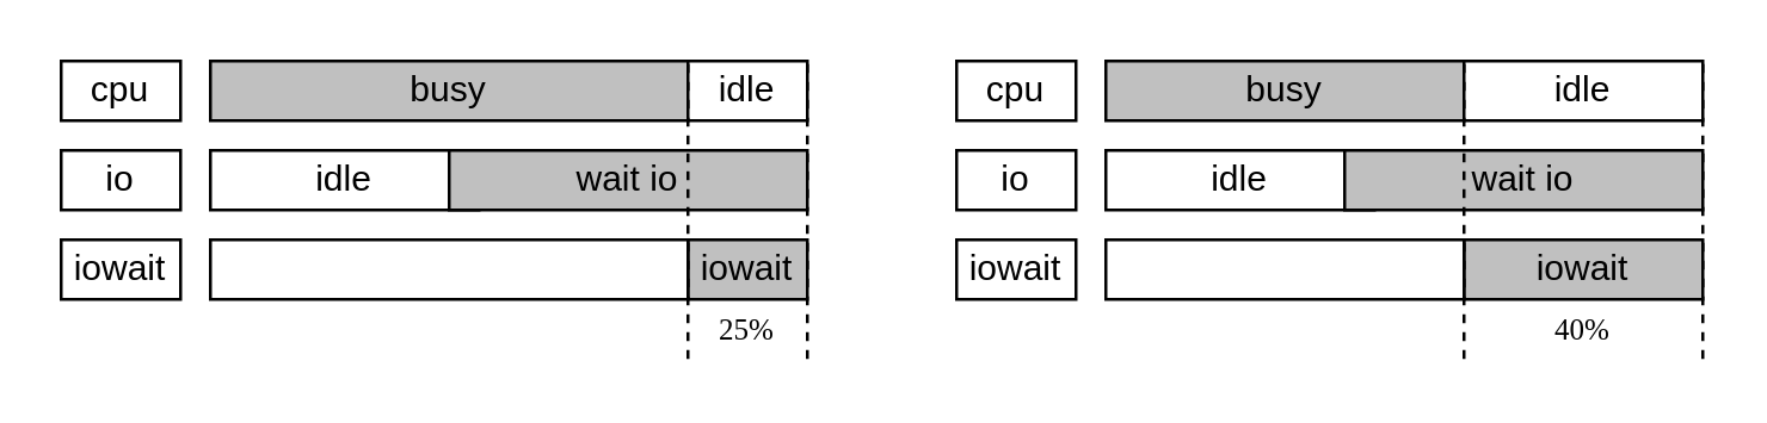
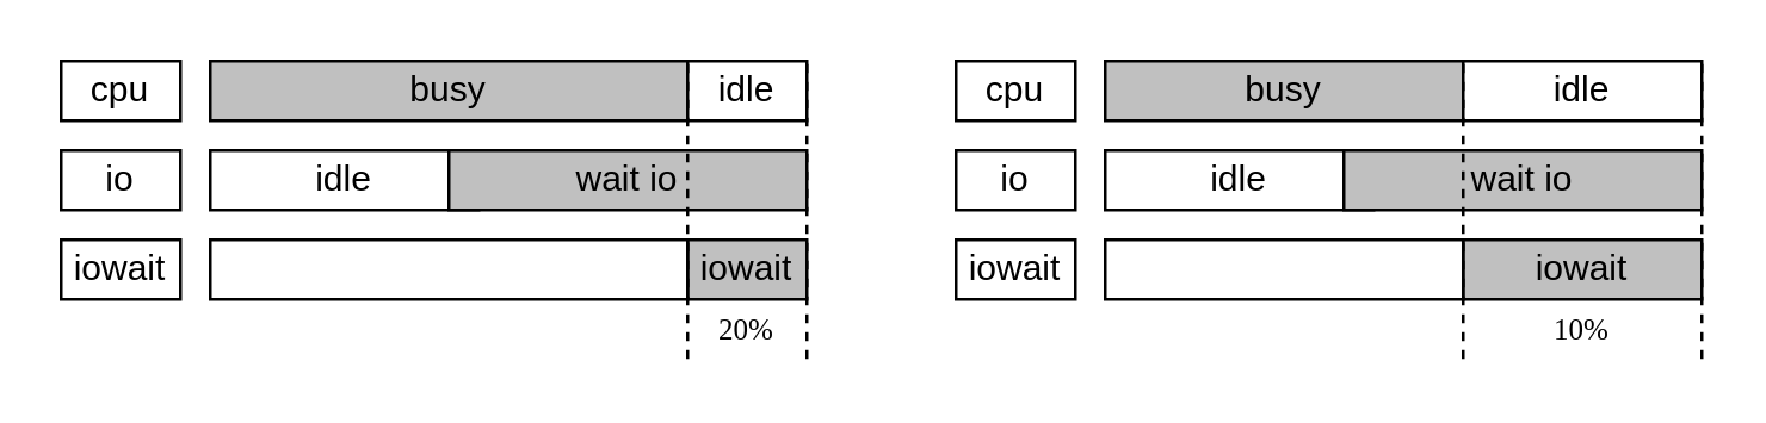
- <mxCell id="25" value="25%" style="text;html=1;strokeColor=none;fillColor=none;align=center;verticalAlign=middle;whiteSpace=wrap;rounded=0;fontSize=10;fontFamily=Comic Sans MS;" vertex="1" parent="1"><mxGeometry x="220" y="100" width="60" height="20" as="geometry" /></mxCell>
+ <mxCell id="25" value="20%" style="text;html=1;strokeColor=none;fillColor=none;align=center;verticalAlign=middle;whiteSpace=wrap;rounded=0;fontSize=10;fontFamily=Comic Sans MS;" vertex="1" parent="1"><mxGeometry x="220" y="100" width="60" height="20" as="geometry" /></mxCell>
- <mxCell id="24" value="40%" style="text;html=1;strokeColor=none;fillColor=none;align=center;verticalAlign=middle;whiteSpace=wrap;rounded=0;fontSize=10;fontFamily=Comic Sans MS;" vertex="1" parent="1"><mxGeometry x="500" y="100" width="60" height="20" as="geometry" /></mxCell>
+ <mxCell id="24" value="10%" style="text;html=1;strokeColor=none;fillColor=none;align=center;verticalAlign=middle;whiteSpace=wrap;rounded=0;fontSize=10;fontFamily=Comic Sans MS;" vertex="1" parent="1"><mxGeometry x="500" y="100" width="60" height="20" as="geometry" /></mxCell>
